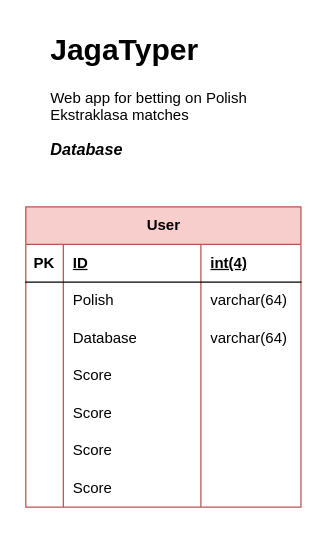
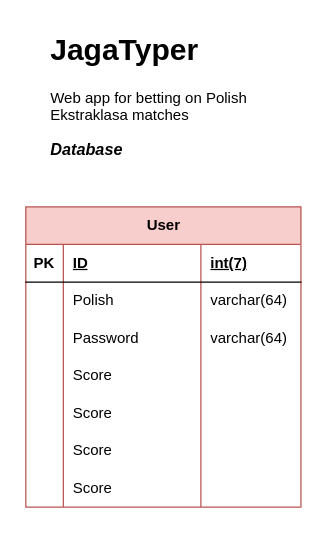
- <mxCell id="7" value="int(4)" style="shape=partialRectangle;connectable=0;fillColor=none;top=0;left=0;bottom=0;right=0;align=left;spacingLeft=6;fontStyle=5;overflow=hidden;whiteSpace=wrap;html=1;" vertex="1" parent="4"><mxGeometry x="140" width="80" height="30" as="geometry"><mxRectangle width="80" height="30" as="alternateBounds" /></mxGeometry></mxCell>
+ <mxCell id="7" value="int(7)" style="shape=partialRectangle;connectable=0;fillColor=none;top=0;left=0;bottom=0;right=0;align=left;spacingLeft=6;fontStyle=5;overflow=hidden;whiteSpace=wrap;html=1;" vertex="1" parent="4"><mxGeometry x="140" width="80" height="30" as="geometry"><mxRectangle width="80" height="30" as="alternateBounds" /></mxGeometry></mxCell>
- <mxCell id="14" value="Database" style="shape=partialRectangle;connectable=0;fillColor=none;top=0;left=0;bottom=0;right=0;align=left;spacingLeft=6;overflow=hidden;whiteSpace=wrap;html=1;strokeColor=default;strokeWidth=1;" vertex="1" parent="12"><mxGeometry x="30" width="110" height="30" as="geometry"><mxRectangle width="110" height="30" as="alternateBounds" /></mxGeometry></mxCell>
+ <mxCell id="14" value="Password" style="shape=partialRectangle;connectable=0;fillColor=none;top=0;left=0;bottom=0;right=0;align=left;spacingLeft=6;overflow=hidden;whiteSpace=wrap;html=1;strokeColor=default;strokeWidth=1;" vertex="1" parent="12"><mxGeometry x="30" width="110" height="30" as="geometry"><mxRectangle width="110" height="30" as="alternateBounds" /></mxGeometry></mxCell>
